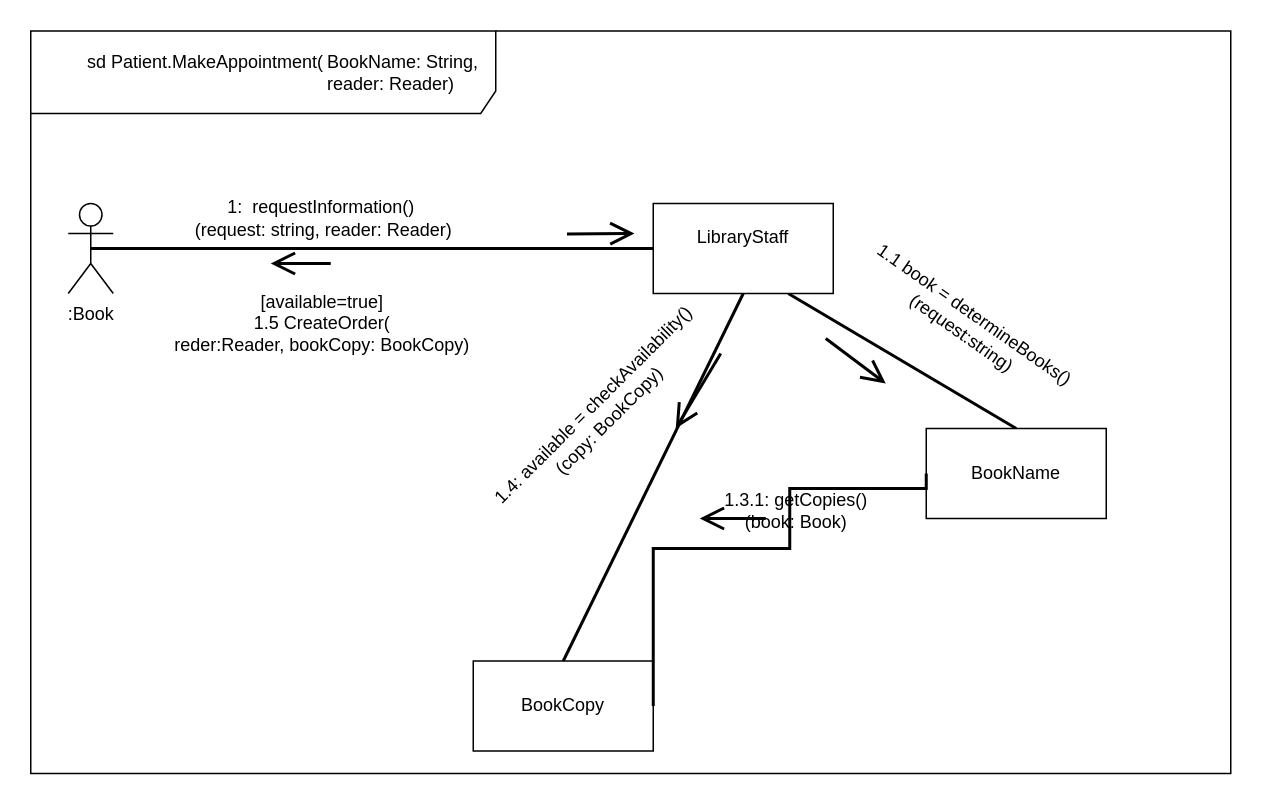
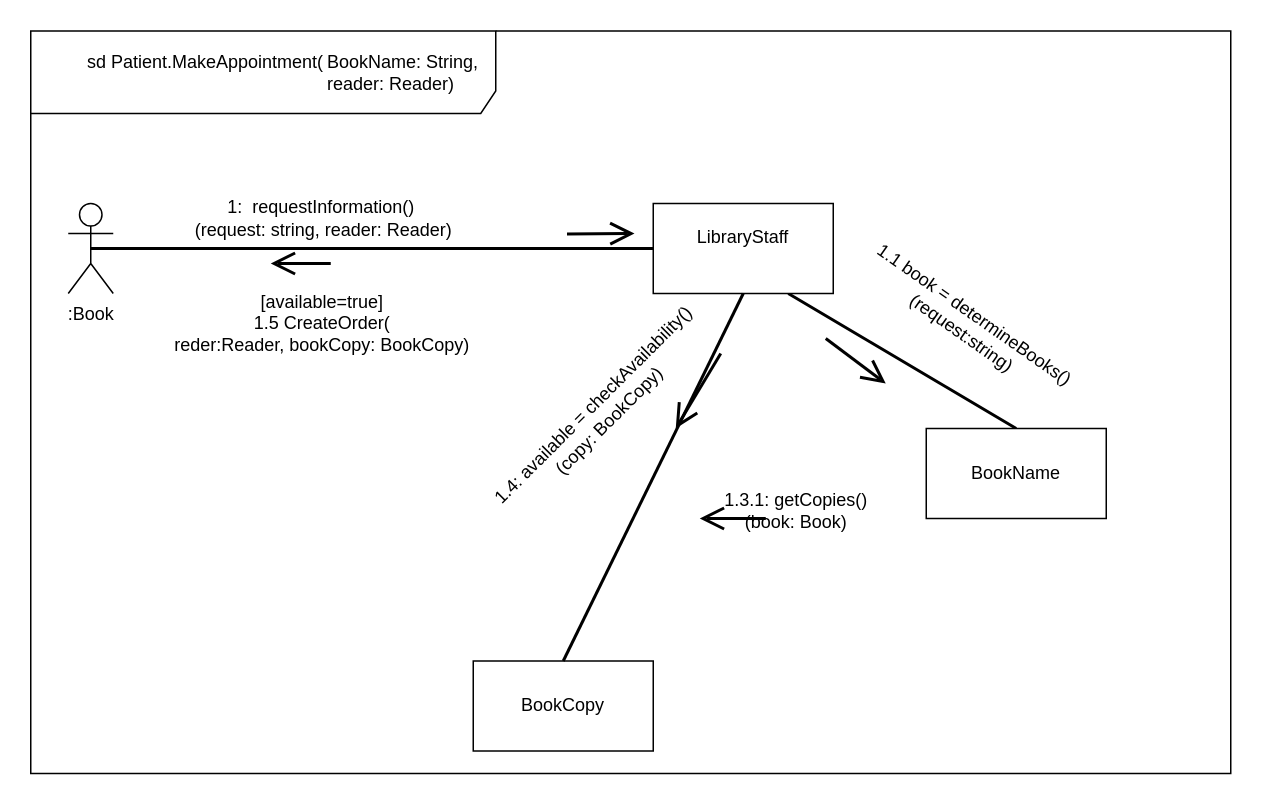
- <mxCell id="12" style="edgeStyle=orthogonalEdgeStyle;rounded=0;orthogonalLoop=1;jettySize=auto;html=1;exitX=0;exitY=0.5;exitDx=0;exitDy=0;strokeWidth=2;endArrow=none;endFill=0;endSize=10;entryX=1;entryY=0.5;entryDx=0;entryDy=0;" parent="6" source="10" target="11" edge="1"><mxGeometry relative="1" as="geometry"><mxPoint x="175" y="445" as="targetPoint" /><Array as="points"><mxPoint x="597" y="305" /><mxPoint x="506" y="305" /><mxPoint x="506" y="345" /><mxPoint x="415" y="345" /></Array></mxGeometry></mxCell>
